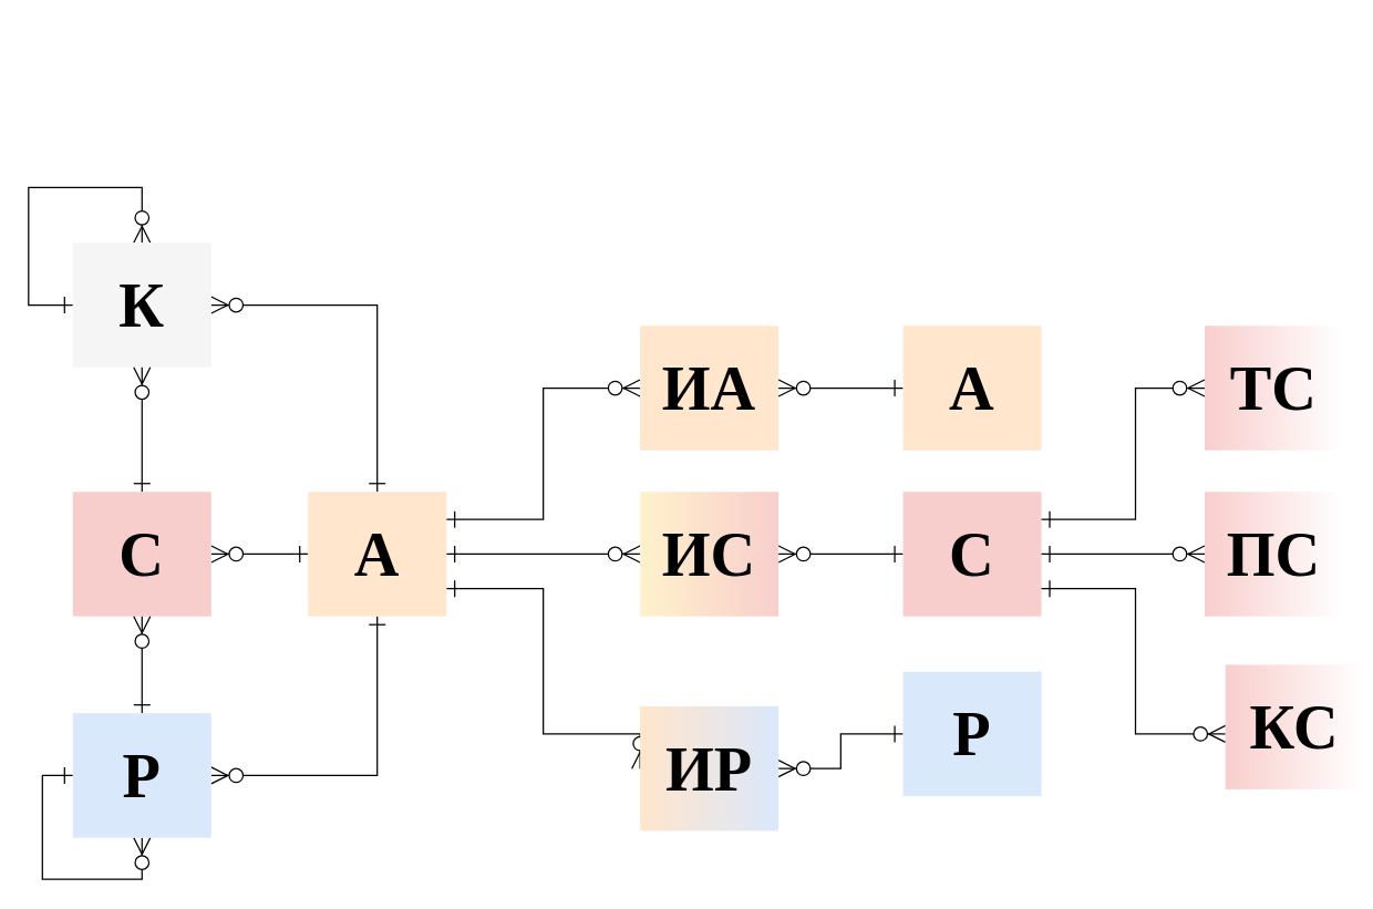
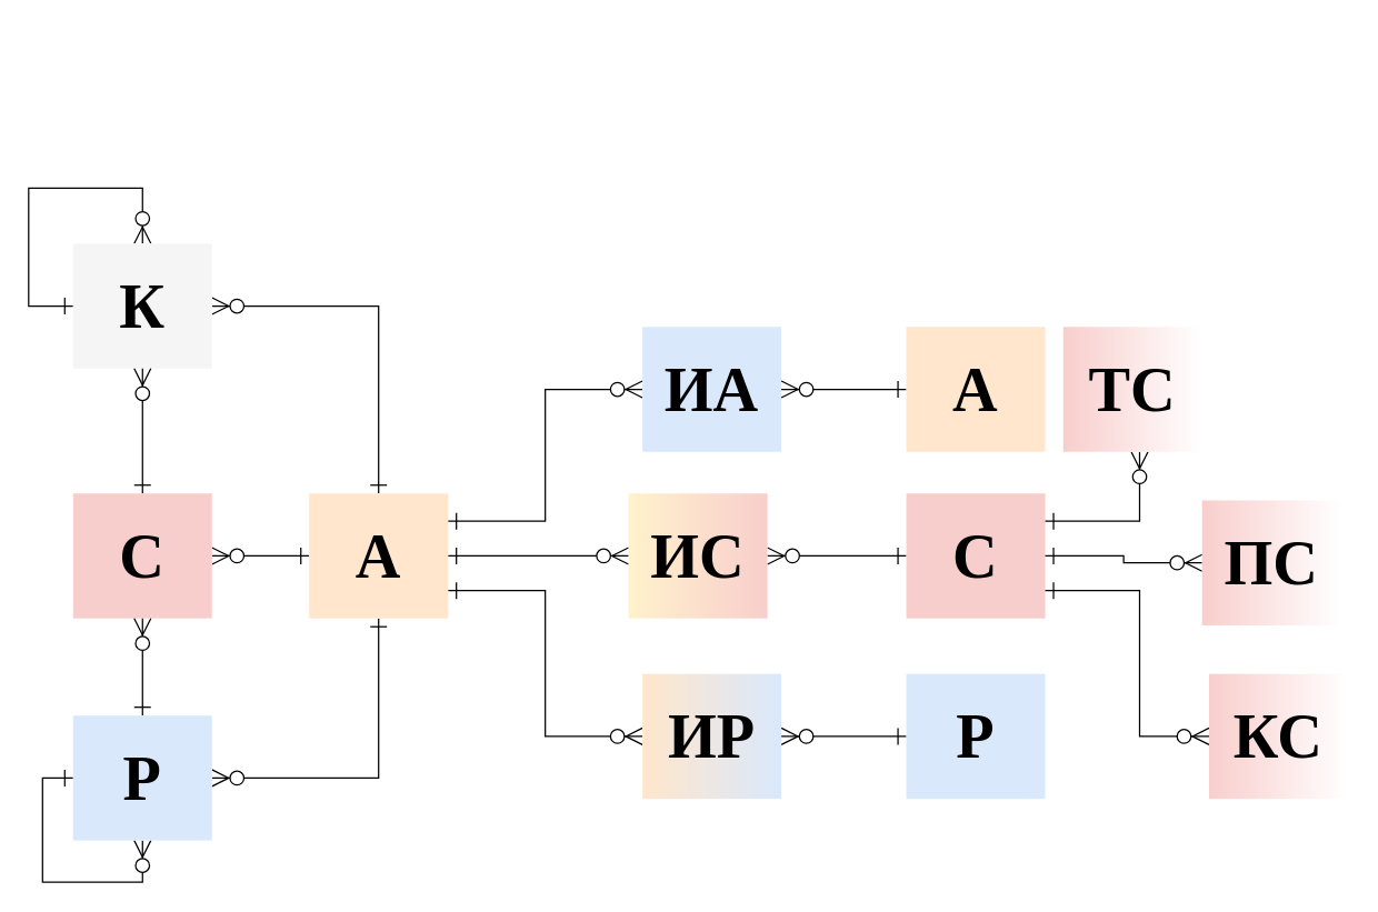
- <mxCell id="16" value="&lt;font face=&quot;Verdana&quot; size=&quot;1&quot;&gt;&lt;b style=&quot;font-size: 45px&quot;&gt;ИА&lt;/b&gt;&lt;/font&gt;" style="rounded=0;whiteSpace=wrap;html=1;fillColor=#ffe6cc;strokeColor=none;" parent="1" vertex="1"><mxGeometry x="462" y="235" width="100" height="90" as="geometry" /></mxCell>
+ <mxCell id="16" value="&lt;font face=&quot;Verdana&quot; size=&quot;1&quot;&gt;&lt;b style=&quot;font-size: 45px&quot;&gt;ИА&lt;/b&gt;&lt;/font&gt;" style="rounded=0;whiteSpace=wrap;html=1;fillColor=#dae8fc;strokeColor=none;" parent="1" vertex="1"><mxGeometry x="462" y="235" width="100" height="90" as="geometry" /></mxCell>
- <mxCell id="27" value="&lt;font face=&quot;Verdana&quot; size=&quot;1&quot;&gt;&lt;b style=&quot;font-size: 45px&quot;&gt;ТС&lt;/b&gt;&lt;/font&gt;" style="rounded=0;whiteSpace=wrap;html=1;fillColor=#F8CECC;strokeColor=none;gradientColor=#ffffff;gradientDirection=east;" vertex="1" parent="1"><mxGeometry x="870" y="235" width="100" height="90" as="geometry" /></mxCell>
+ <mxCell id="27" value="&lt;font face=&quot;Verdana&quot; size=&quot;1&quot;&gt;&lt;b style=&quot;font-size: 45px&quot;&gt;ТС&lt;/b&gt;&lt;/font&gt;" style="rounded=0;whiteSpace=wrap;html=1;fillColor=#F8CECC;strokeColor=none;gradientColor=#ffffff;gradientDirection=east;" vertex="1" parent="1"><mxGeometry x="765" y="235" width="100" height="90" as="geometry" /></mxCell>
- <mxCell id="17" value="&lt;font face=&quot;Verdana&quot; size=&quot;1&quot;&gt;&lt;b style=&quot;font-size: 45px&quot;&gt;ИС&lt;/b&gt;&lt;/font&gt;" style="rounded=0;whiteSpace=wrap;html=1;fillColor=#FFF2CC;strokeColor=none;gradientDirection=east;gradientColor=#F8CECC;" parent="1" vertex="1"><mxGeometry x="462" y="355" width="100" height="90" as="geometry" /></mxCell>
+ <mxCell id="17" value="&lt;font face=&quot;Verdana&quot; size=&quot;1&quot;&gt;&lt;b style=&quot;font-size: 45px&quot;&gt;ИС&lt;/b&gt;&lt;/font&gt;" style="rounded=0;whiteSpace=wrap;html=1;fillColor=#FFF2CC;strokeColor=none;gradientDirection=east;gradientColor=#F8CECC;" parent="1" vertex="1"><mxGeometry x="452" y="355" width="100" height="90" as="geometry" /></mxCell>
- <mxCell id="29" value="&lt;font face=&quot;Verdana&quot; size=&quot;1&quot;&gt;&lt;b style=&quot;font-size: 45px&quot;&gt;ПС&lt;/b&gt;&lt;/font&gt;" style="rounded=0;whiteSpace=wrap;html=1;fillColor=#F8CECC;strokeColor=none;gradientColor=#ffffff;gradientDirection=east;" vertex="1" parent="1"><mxGeometry x="870" y="355" width="100" height="90" as="geometry" /></mxCell>
+ <mxCell id="29" value="&lt;font face=&quot;Verdana&quot; size=&quot;1&quot;&gt;&lt;b style=&quot;font-size: 45px&quot;&gt;ПС&lt;/b&gt;&lt;/font&gt;" style="rounded=0;whiteSpace=wrap;html=1;fillColor=#F8CECC;strokeColor=none;gradientColor=#ffffff;gradientDirection=east;" vertex="1" parent="1"><mxGeometry x="865" y="360" width="100" height="90" as="geometry" /></mxCell>
- <mxCell id="31" value="&lt;font face=&quot;Verdana&quot; size=&quot;1&quot;&gt;&lt;b style=&quot;font-size: 45px&quot;&gt;КС&lt;/b&gt;&lt;/font&gt;" style="rounded=0;whiteSpace=wrap;html=1;fillColor=#F8CECC;strokeColor=none;gradientColor=#ffffff;gradientDirection=east;" vertex="1" parent="1"><mxGeometry x="885" y="480" width="100" height="90" as="geometry" /></mxCell>
+ <mxCell id="31" value="&lt;font face=&quot;Verdana&quot; size=&quot;1&quot;&gt;&lt;b style=&quot;font-size: 45px&quot;&gt;КС&lt;/b&gt;&lt;/font&gt;" style="rounded=0;whiteSpace=wrap;html=1;fillColor=#F8CECC;strokeColor=none;gradientColor=#ffffff;gradientDirection=east;" vertex="1" parent="1"><mxGeometry x="870" y="485" width="100" height="90" as="geometry" /></mxCell>
- <mxCell id="15" value="&lt;font face=&quot;Verdana&quot; size=&quot;1&quot;&gt;&lt;b style=&quot;font-size: 45px&quot;&gt;ИР&lt;/b&gt;&lt;/font&gt;" style="rounded=0;whiteSpace=wrap;html=1;strokeColor=none;fillColor=#FFE6CC;gradientColor=#DAE8FC;gradientDirection=east;" parent="1" vertex="1"><mxGeometry x="462" y="510" width="100" height="90" as="geometry" /></mxCell>
+ <mxCell id="15" value="&lt;font face=&quot;Verdana&quot; size=&quot;1&quot;&gt;&lt;b style=&quot;font-size: 45px&quot;&gt;ИР&lt;/b&gt;&lt;/font&gt;" style="rounded=0;whiteSpace=wrap;html=1;strokeColor=none;fillColor=#FFE6CC;gradientColor=#DAE8FC;gradientDirection=east;" parent="1" vertex="1"><mxGeometry x="462" y="485" width="100" height="90" as="geometry" /></mxCell>
